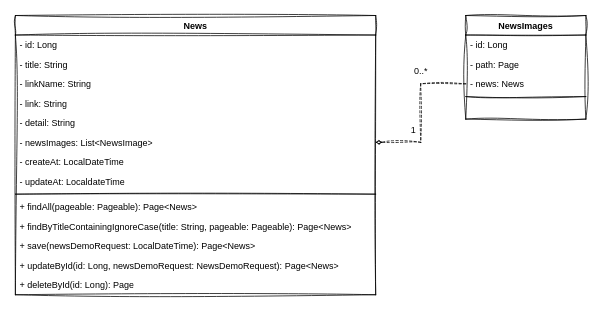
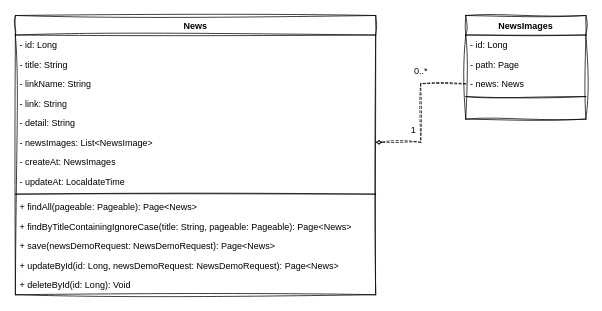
- <mxCell id="9" value="- createAt: LocalDateTime" style="text;strokeColor=none;fillColor=none;align=left;verticalAlign=top;spacingLeft=4;spacingRight=4;overflow=hidden;rotatable=0;points=[[0,0.5],[1,0.5]];portConstraint=eastwest;whiteSpace=wrap;html=1;sketch=1;curveFitting=1;jiggle=2;" parent="2" vertex="1"><mxGeometry y="182" width="480" height="26" as="geometry" /></mxCell>
+ <mxCell id="9" value="- createAt: NewsImages" style="text;strokeColor=none;fillColor=none;align=left;verticalAlign=top;spacingLeft=4;spacingRight=4;overflow=hidden;rotatable=0;points=[[0,0.5],[1,0.5]];portConstraint=eastwest;whiteSpace=wrap;html=1;sketch=1;curveFitting=1;jiggle=2;" parent="2" vertex="1"><mxGeometry y="182" width="480" height="26" as="geometry" /></mxCell>
- <mxCell id="14" value="+ save(newsDemoRequest: LocalDateTime): Page&amp;lt;News&amp;gt;" style="text;strokeColor=none;fillColor=none;align=left;verticalAlign=top;spacingLeft=4;spacingRight=4;overflow=hidden;rotatable=0;points=[[0,0.5],[1,0.5]];portConstraint=eastwest;whiteSpace=wrap;html=1;sketch=1;curveFitting=1;jiggle=2;" parent="2" vertex="1"><mxGeometry y="294" width="480" height="26" as="geometry" /></mxCell>
+ <mxCell id="14" value="+ save(newsDemoRequest: NewsDemoRequest): Page&amp;lt;News&amp;gt;" style="text;strokeColor=none;fillColor=none;align=left;verticalAlign=top;spacingLeft=4;spacingRight=4;overflow=hidden;rotatable=0;points=[[0,0.5],[1,0.5]];portConstraint=eastwest;whiteSpace=wrap;html=1;sketch=1;curveFitting=1;jiggle=2;" parent="2" vertex="1"><mxGeometry y="294" width="480" height="26" as="geometry" /></mxCell>
- <mxCell id="16" value="+ deleteById(id: Long): Page" style="text;strokeColor=none;fillColor=none;align=left;verticalAlign=top;spacingLeft=4;spacingRight=4;overflow=hidden;rotatable=0;points=[[0,0.5],[1,0.5]];portConstraint=eastwest;whiteSpace=wrap;html=1;sketch=1;curveFitting=1;jiggle=2;" parent="2" vertex="1"><mxGeometry y="346" width="480" height="26" as="geometry" /></mxCell>
+ <mxCell id="16" value="+ deleteById(id: Long): Void" style="text;strokeColor=none;fillColor=none;align=left;verticalAlign=top;spacingLeft=4;spacingRight=4;overflow=hidden;rotatable=0;points=[[0,0.5],[1,0.5]];portConstraint=eastwest;whiteSpace=wrap;html=1;sketch=1;curveFitting=1;jiggle=2;" parent="2" vertex="1"><mxGeometry y="346" width="480" height="26" as="geometry" /></mxCell>
